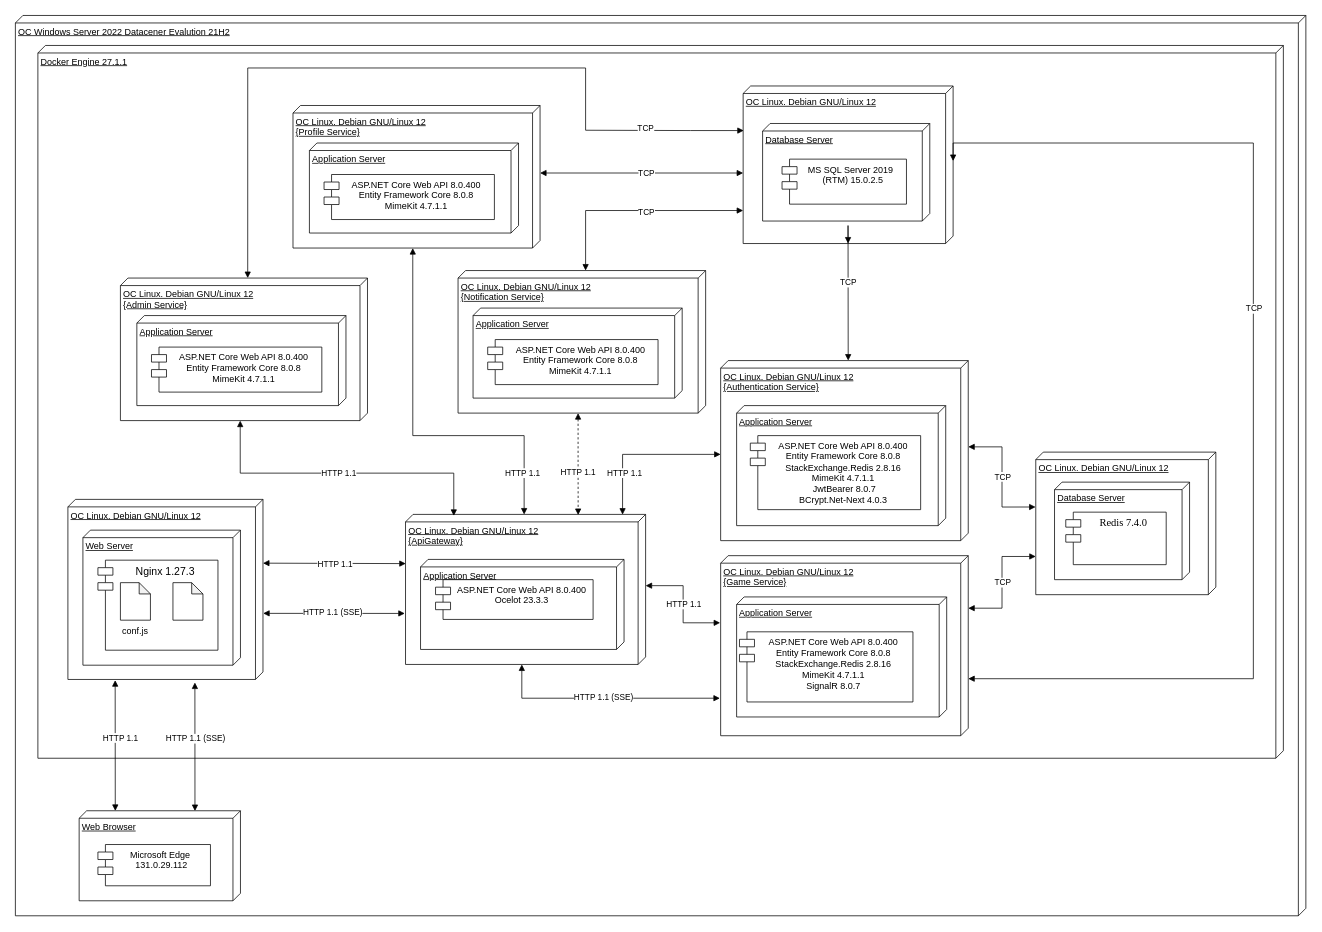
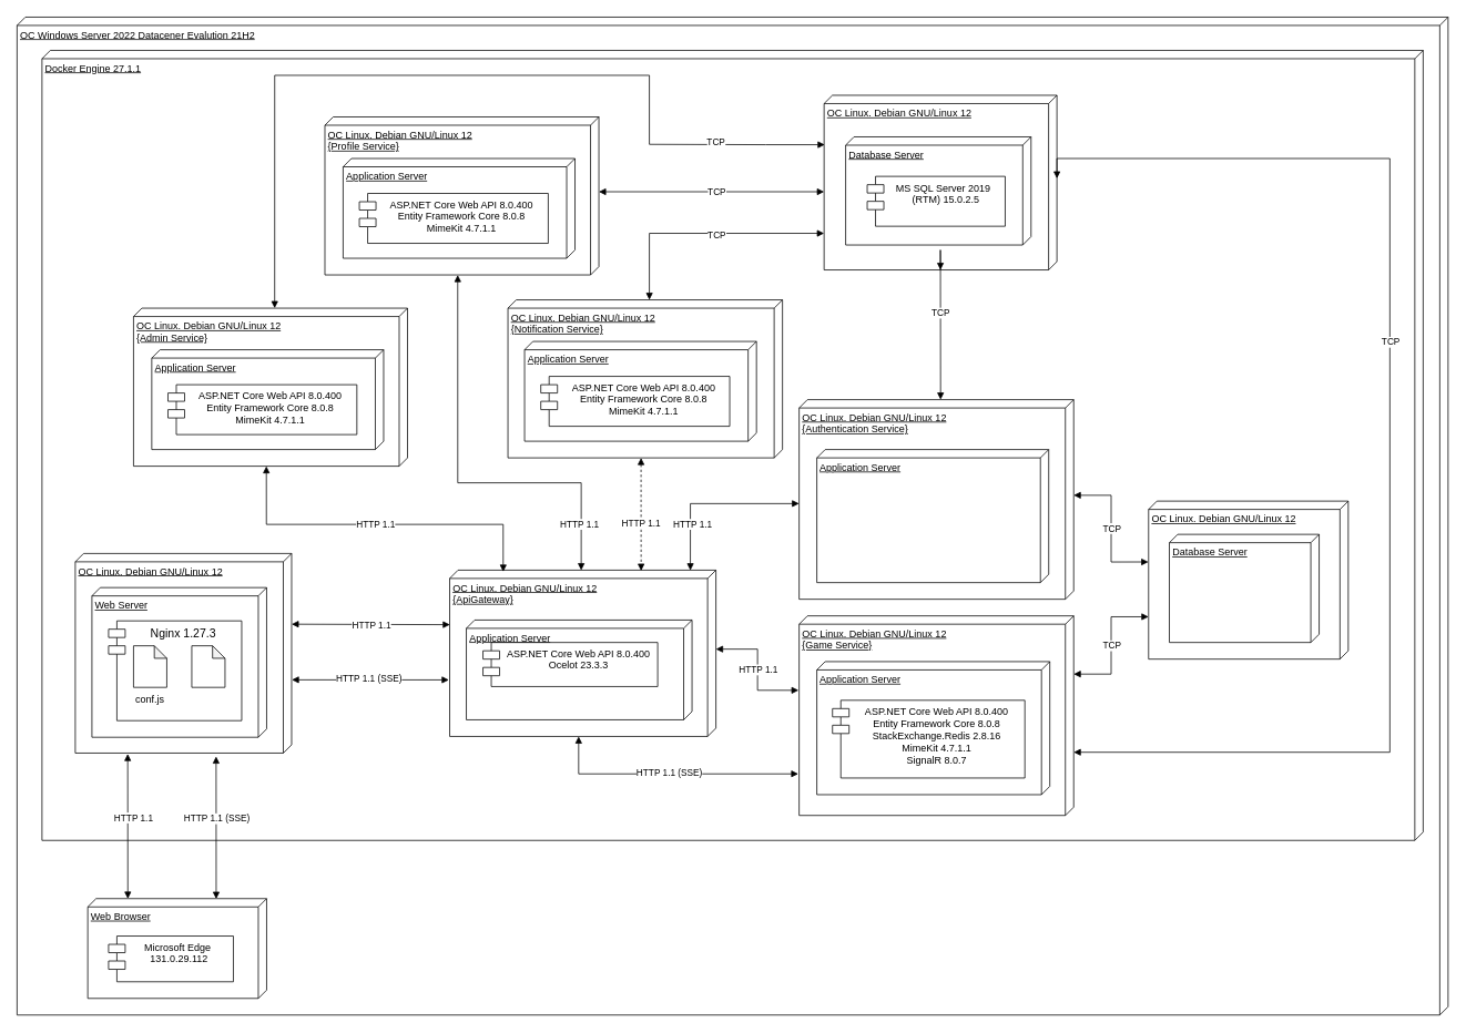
- <mxCell id="39" value="ASP.NET Core Web API 8.0.400&lt;div&gt;Entity Framework Core 8.0.8&lt;/div&gt;&lt;div&gt;&lt;div&gt;StackExchange.Redis 2.8.16&lt;/div&gt;&lt;/div&gt;&lt;div&gt;MimeKit 4.7.1.1&lt;/div&gt;&lt;div&gt;&amp;nbsp;JwtBearer 8.0.7&lt;/div&gt;&lt;div&gt;BCrypt.Net-Next 4.0.3&lt;/div&gt;" style="shape=module;align=left;spacingLeft=20;align=center;verticalAlign=top;whiteSpace=wrap;html=1;" parent="37" vertex="1"><mxGeometry x="18.23" y="40" width="227.04" height="98.67" as="geometry" /></mxCell>
- <mxCell id="29" value="&lt;font face=&quot;Times New Roman&quot;&gt;&lt;span style=&quot;font-size: 14px;&quot;&gt;Redis 7.4.0&lt;/span&gt;&lt;/font&gt;" style="shape=module;align=left;spacingLeft=20;align=center;verticalAlign=top;whiteSpace=wrap;html=1;" parent="26" vertex="1"><mxGeometry x="40" y="80" width="133.84" height="70" as="geometry" /></mxCell>
- <mxCell id="44" value="ASP.NET Core Web API 8.0.400&lt;div&gt;Entity Framework Core 8.0.8&lt;/div&gt;&lt;div&gt;StackExchange.Redis 2.8.16&lt;/div&gt;&lt;div&gt;MimeKit 4.7.1.1&lt;/div&gt;&lt;div&gt;SignalR 8.0.7&lt;/div&gt;&lt;div&gt;&lt;br&gt;&lt;/div&gt;" style="shape=module;align=left;spacingLeft=20;align=center;verticalAlign=top;whiteSpace=wrap;html=1;" parent="42" vertex="1"><mxGeometry x="3.8" y="46.5" width="231.2" height="93.5" as="geometry" /></mxCell>
+ <mxCell id="44" value="ASP.NET Core Web API 8.0.400&lt;div&gt;Entity Framework Core 8.0.8&lt;/div&gt;&lt;div&gt;StackExchange.Redis 2.8.16&lt;/div&gt;&lt;div&gt;MimeKit 4.7.1.1&lt;/div&gt;&lt;div&gt;SignalR 8.0.7&lt;/div&gt;&lt;div&gt;&lt;br&gt;&lt;/div&gt;" style="shape=module;align=left;spacingLeft=20;align=center;verticalAlign=top;whiteSpace=wrap;html=1;" parent="42" vertex="1"><mxGeometry x="18.8" y="46.5" width="231.2" height="93.5" as="geometry" /></mxCell>
